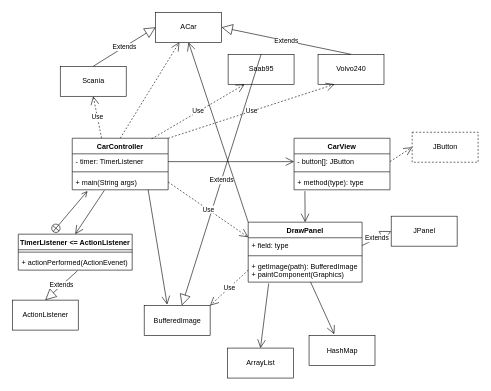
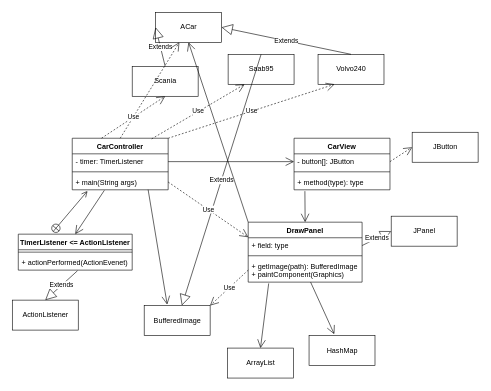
- <mxCell id="2" value="Scania" style="html=1;" parent="1" vertex="1"><mxGeometry x="100" y="110" width="110" height="50" as="geometry" /></mxCell>
+ <mxCell id="2" value="Scania" style="html=1;" parent="1" vertex="1"><mxGeometry x="220" y="110" width="110" height="50" as="geometry" /></mxCell>
- <mxCell id="28" value="JButton" style="html=1;dashed=1;" parent="1" vertex="1"><mxGeometry x="687" y="220" width="110" height="50" as="geometry" /></mxCell>
+ <mxCell id="28" value="JButton" style="html=1;" parent="1" vertex="1"><mxGeometry x="687" y="220" width="110" height="50" as="geometry" /></mxCell>
